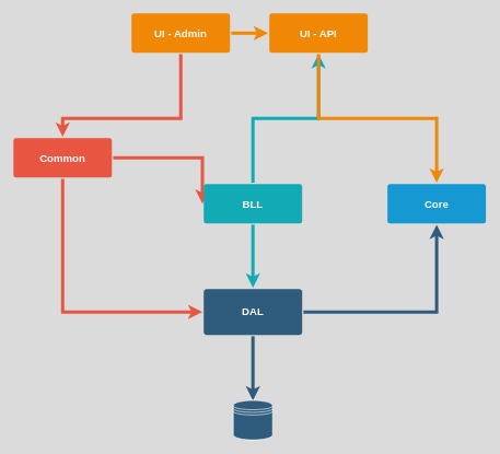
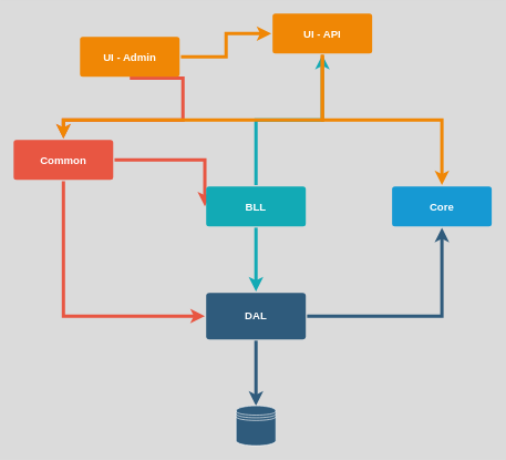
- <mxCell id="11" value="&lt;font style=&quot;font-size: 16px;&quot;&gt;UI - Admin&lt;/font&gt;" style="rounded=1;whiteSpace=wrap;html=1;shadow=0;labelBackgroundColor=none;strokeColor=none;strokeWidth=3;fillColor=#F08705;fontFamily=Helvetica;fontSize=16;fontColor=#FFFFFF;align=center;spacing=5;fontStyle=1;arcSize=7;perimeterSpacing=2;" parent="1" vertex="1"><mxGeometry x="200" y="20" width="150" height="60" as="geometry" /></mxCell>
+ <mxCell id="11" value="&lt;font style=&quot;font-size: 16px;&quot;&gt;UI - Admin&lt;/font&gt;" style="rounded=1;whiteSpace=wrap;html=1;shadow=0;labelBackgroundColor=none;strokeColor=none;strokeWidth=3;fillColor=#F08705;fontFamily=Helvetica;fontSize=16;fontColor=#FFFFFF;align=center;spacing=5;fontStyle=1;arcSize=7;perimeterSpacing=2;" parent="1" vertex="1"><mxGeometry x="120" y="55" width="150" height="60" as="geometry" /></mxCell>
+ <mxCell id="15" style="edgeStyle=orthogonalEdgeStyle;rounded=0;orthogonalLoop=1;jettySize=auto;html=1;entryX=0.5;entryY=0;entryDx=0;entryDy=0;fontSize=16;strokeColor=#F08705;strokeWidth=5;exitX=0.5;exitY=1;exitDx=0;exitDy=0;" edge="1" parent="1" source="17" target="7"><mxGeometry relative="1" as="geometry"><mxPoint x="240" y="220" as="sourcePoint" /><Array as="points"><mxPoint x="485" y="180" /><mxPoint x="95" y="180" /></Array></mxGeometry></mxCell>
